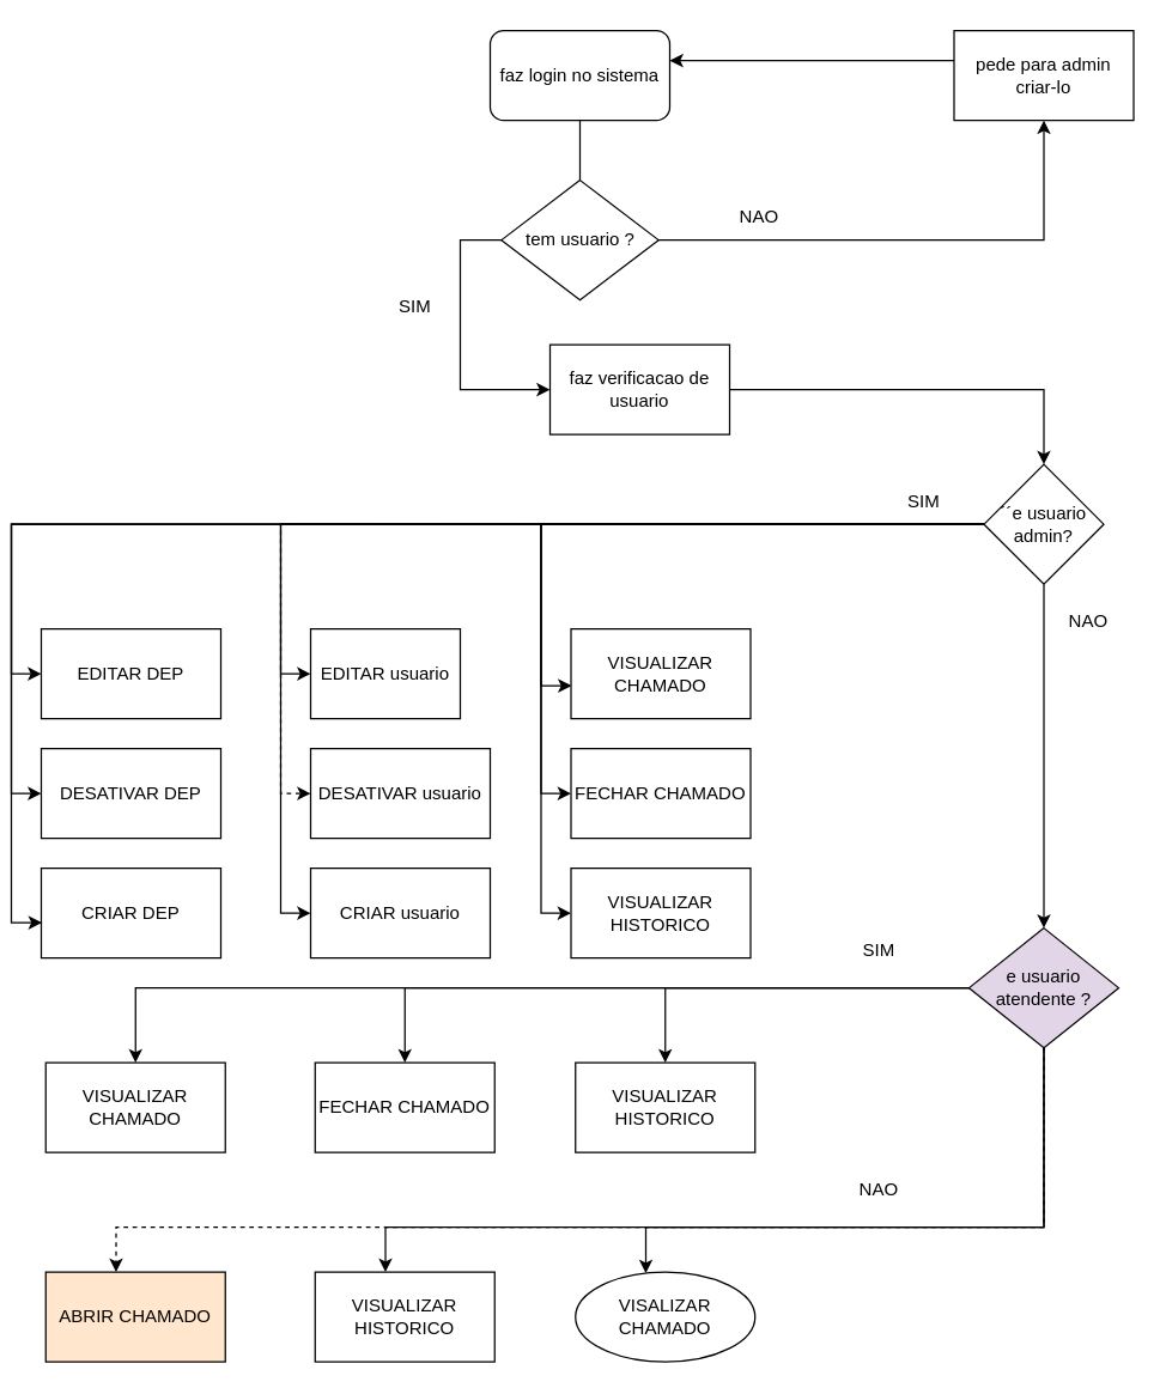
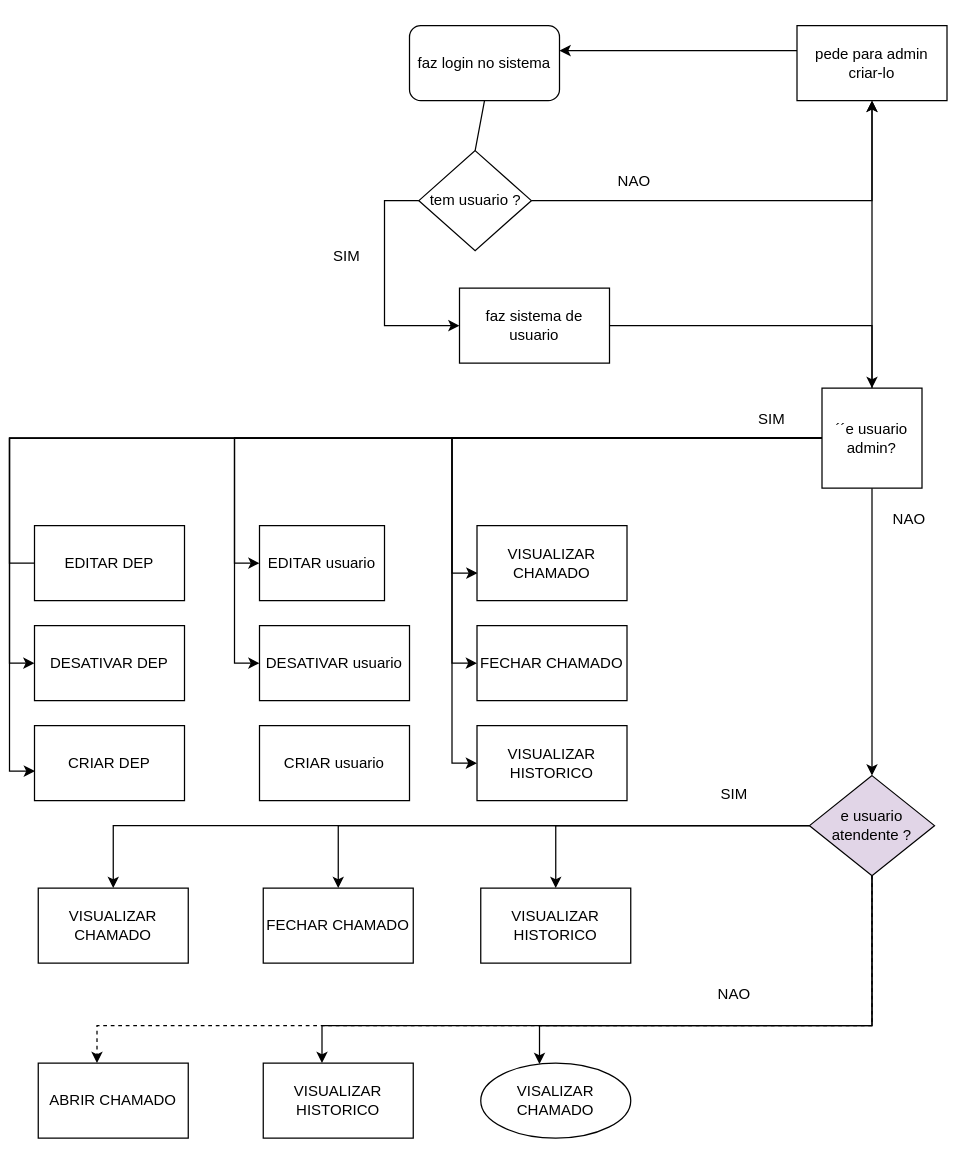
- <mxCell id="3" value="tem usuario ?" style="rhombus;whiteSpace=wrap;html=1;" parent="1" vertex="1"><mxGeometry x="327.5" y="120" width="105" height="80" as="geometry" /></mxCell>
+ <mxCell id="3" value="tem usuario ?" style="rhombus;whiteSpace=wrap;html=1;" parent="1" vertex="1"><mxGeometry x="327.5" y="120" width="90" height="80" as="geometry" /></mxCell>
- <mxCell id="5" value="faz verificacao de usuario" style="rounded=0;whiteSpace=wrap;html=1;" parent="1" vertex="1"><mxGeometry x="360" y="230" width="120" height="60" as="geometry" /></mxCell>
+ <mxCell id="5" value="faz sistema de usuario" style="rounded=0;whiteSpace=wrap;html=1;" parent="1" vertex="1"><mxGeometry x="360" y="230" width="120" height="60" as="geometry" /></mxCell>
- <mxCell id="21" value="´´e usuario admin?" style="rhombus;whiteSpace=wrap;html=1;" parent="1" vertex="1"><mxGeometry x="650" y="310" width="80" height="80" as="geometry" /></mxCell>
+ <mxCell id="21" value="´´e usuario admin?" style="whiteSpace=wrap;html=1;rounded=0;" parent="1" vertex="1"><mxGeometry x="650" y="310" width="80" height="80" as="geometry" /></mxCell>
- <mxCell id="16" style="edgeStyle=orthogonalEdgeStyle;rounded=0;orthogonalLoop=1;jettySize=auto;html=1;entryX=0;entryY=0.5;entryDx=0;entryDy=0;" parent="1" source="21" target="26" edge="1"><mxGeometry relative="1" as="geometry" /></mxCell>
+ <mxCell id="16" style="edgeStyle=orthogonalEdgeStyle;rounded=0;orthogonalLoop=1;jettySize=auto;html=1;entryX=0;entryY=0.5;entryDx=0;entryDy=0;endArrow=none;" parent="1" source="21" target="26" edge="1"><mxGeometry relative="1" as="geometry" /></mxCell>
- <mxCell id="15" style="edgeStyle=orthogonalEdgeStyle;rounded=0;orthogonalLoop=1;jettySize=auto;html=1;entryX=0;entryY=0.5;entryDx=0;entryDy=0;dashed=1;" parent="1" source="21" target="24" edge="1"><mxGeometry relative="1" as="geometry" /></mxCell>
+ <mxCell id="15" style="edgeStyle=orthogonalEdgeStyle;rounded=0;orthogonalLoop=1;jettySize=auto;html=1;entryX=0;entryY=0.5;entryDx=0;entryDy=0;" parent="1" source="21" target="24" edge="1"><mxGeometry relative="1" as="geometry" /></mxCell>
- <mxCell id="14" style="edgeStyle=orthogonalEdgeStyle;rounded=0;orthogonalLoop=1;jettySize=auto;html=1;entryX=0;entryY=0.5;entryDx=0;entryDy=0;" parent="1" source="21" target="23" edge="1"><mxGeometry relative="1" as="geometry" /></mxCell>
+ <mxCell id="14" style="edgeStyle=orthogonalEdgeStyle;rounded=0;orthogonalLoop=1;jettySize=auto;html=1;" parent="1" source="21" target="7" edge="1"><mxGeometry relative="1" as="geometry" /></mxCell>
- <mxCell id="46" value="ABRIR CHAMADO" style="rounded=0;whiteSpace=wrap;html=1;fillColor=#ffe6cc;" parent="1" vertex="1"><mxGeometry x="23" y="850" width="120" height="60" as="geometry" /></mxCell>
+ <mxCell id="46" value="ABRIR CHAMADO" style="rounded=0;whiteSpace=wrap;html=1;" parent="1" vertex="1"><mxGeometry x="23" y="850" width="120" height="60" as="geometry" /></mxCell>
